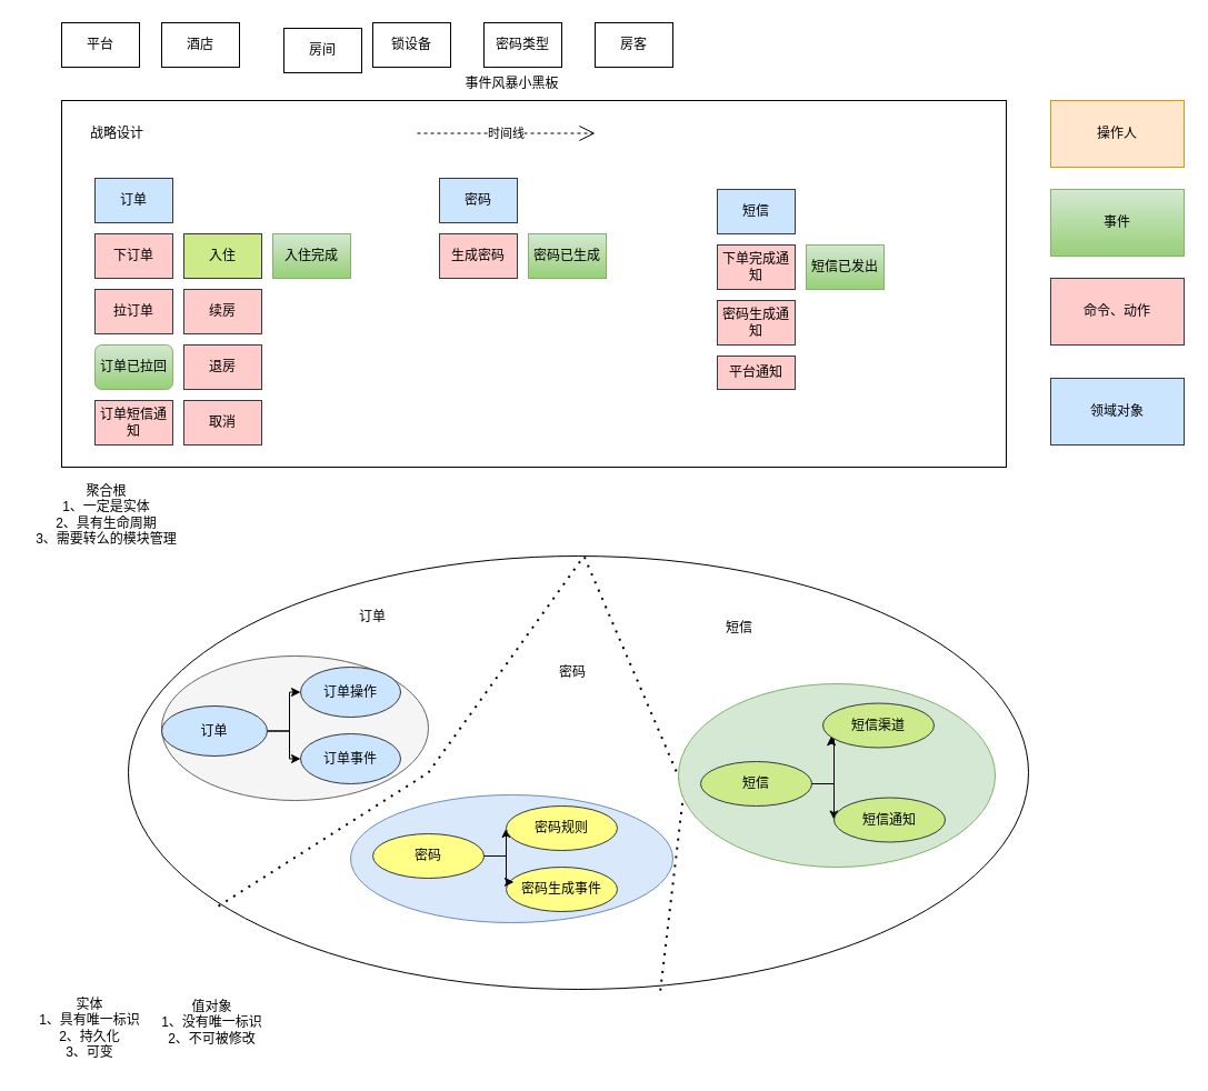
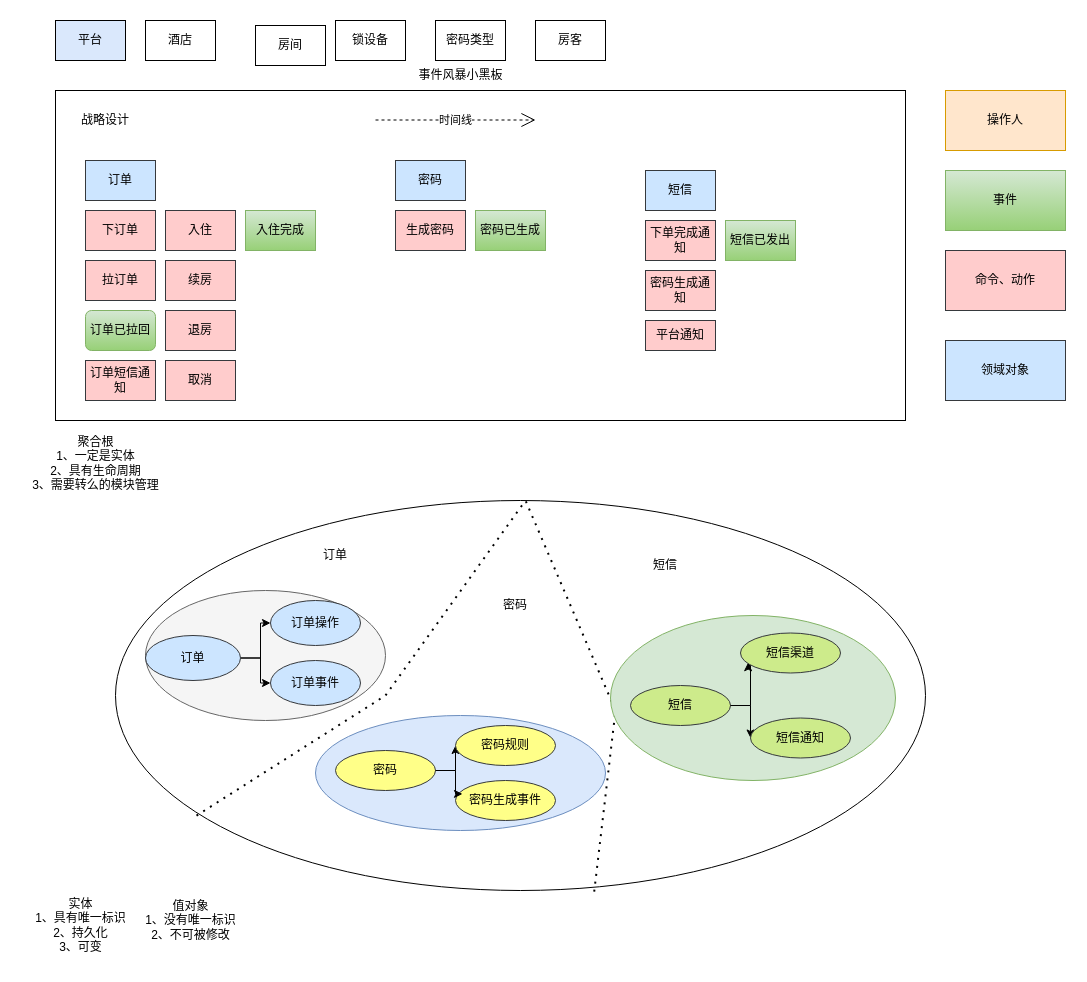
- <mxCell id="10" value="平台" style="rounded=0;whiteSpace=wrap;html=1;" vertex="1" parent="1"><mxGeometry x="55" width="70" height="40" as="geometry" y="20" /></mxCell>
+ <mxCell id="10" value="平台" style="rounded=0;whiteSpace=wrap;html=1;fillColor=#dae8fc;" vertex="1" parent="1"><mxGeometry x="55" width="70" height="40" as="geometry" y="20" /></mxCell>
- <mxCell id="18" value="入住" style="rounded=0;whiteSpace=wrap;html=1;strokeColor=#36393d;align=center;verticalAlign=middle;fontFamily=Helvetica;fontSize=12;fontColor=default;fillColor=#cdeb8b;" vertex="1" parent="1"><mxGeometry x="165" y="210" width="70" height="40" as="geometry" /></mxCell>
+ <mxCell id="18" value="入住" style="rounded=0;whiteSpace=wrap;html=1;strokeColor=#36393d;align=center;verticalAlign=middle;fontFamily=Helvetica;fontSize=12;fontColor=default;fillColor=#ffcccc;" vertex="1" parent="1"><mxGeometry x="165" y="210" width="70" height="40" as="geometry" /></mxCell>
